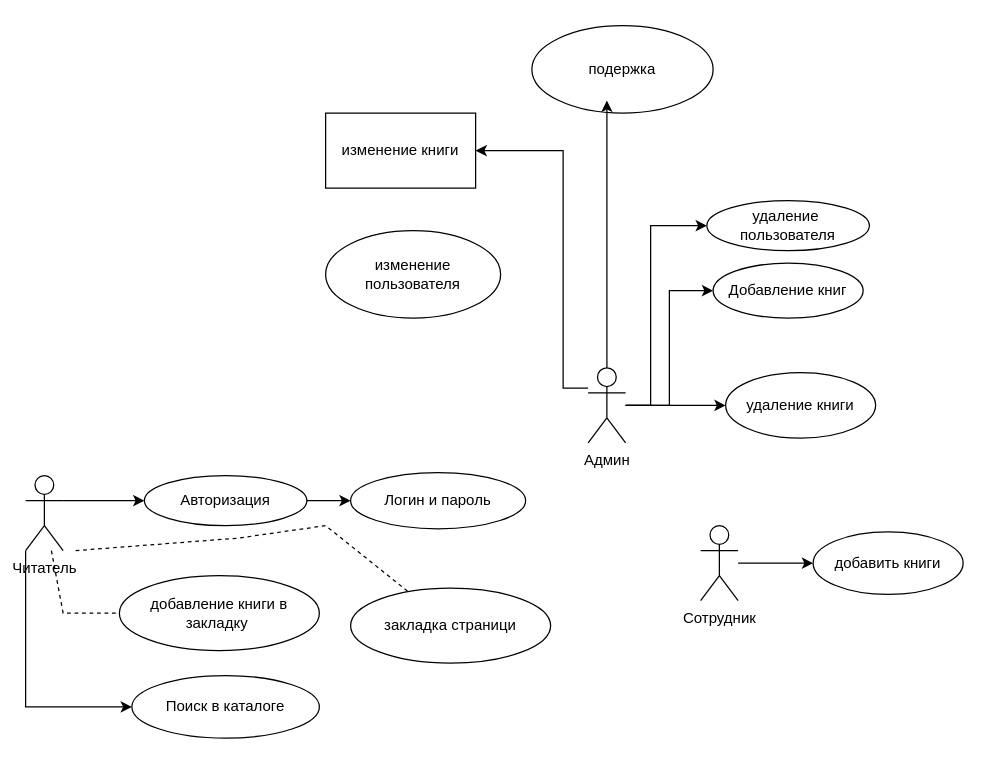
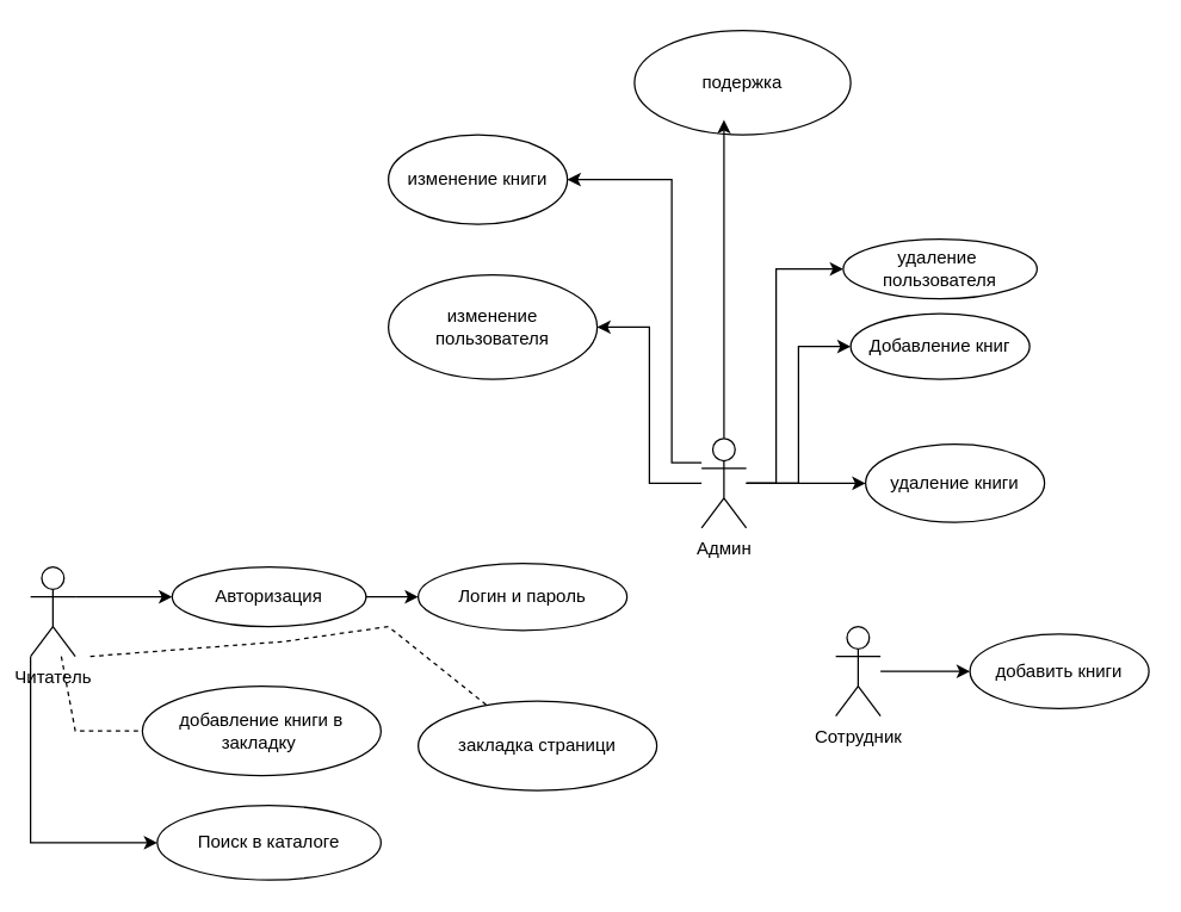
- <mxCell id="24" value="изменение книги" style="whiteSpace=wrap;html=1;rounded=0;" parent="1" vertex="1"><mxGeometry x="260" y="90" width="120" height="60" as="geometry" /></mxCell>
+ <mxCell id="24" value="изменение книги" style="ellipse;whiteSpace=wrap;html=1;" parent="1" vertex="1"><mxGeometry x="260" y="90" width="120" height="60" as="geometry" /></mxCell>
+ <mxCell id="7" style="edgeStyle=orthogonalEdgeStyle;rounded=0;orthogonalLoop=1;jettySize=auto;html=1;entryX=1;entryY=0.5;entryDx=0;entryDy=0;" parent="1" source="10" target="23" edge="1"><mxGeometry relative="1" as="geometry" /></mxCell>
